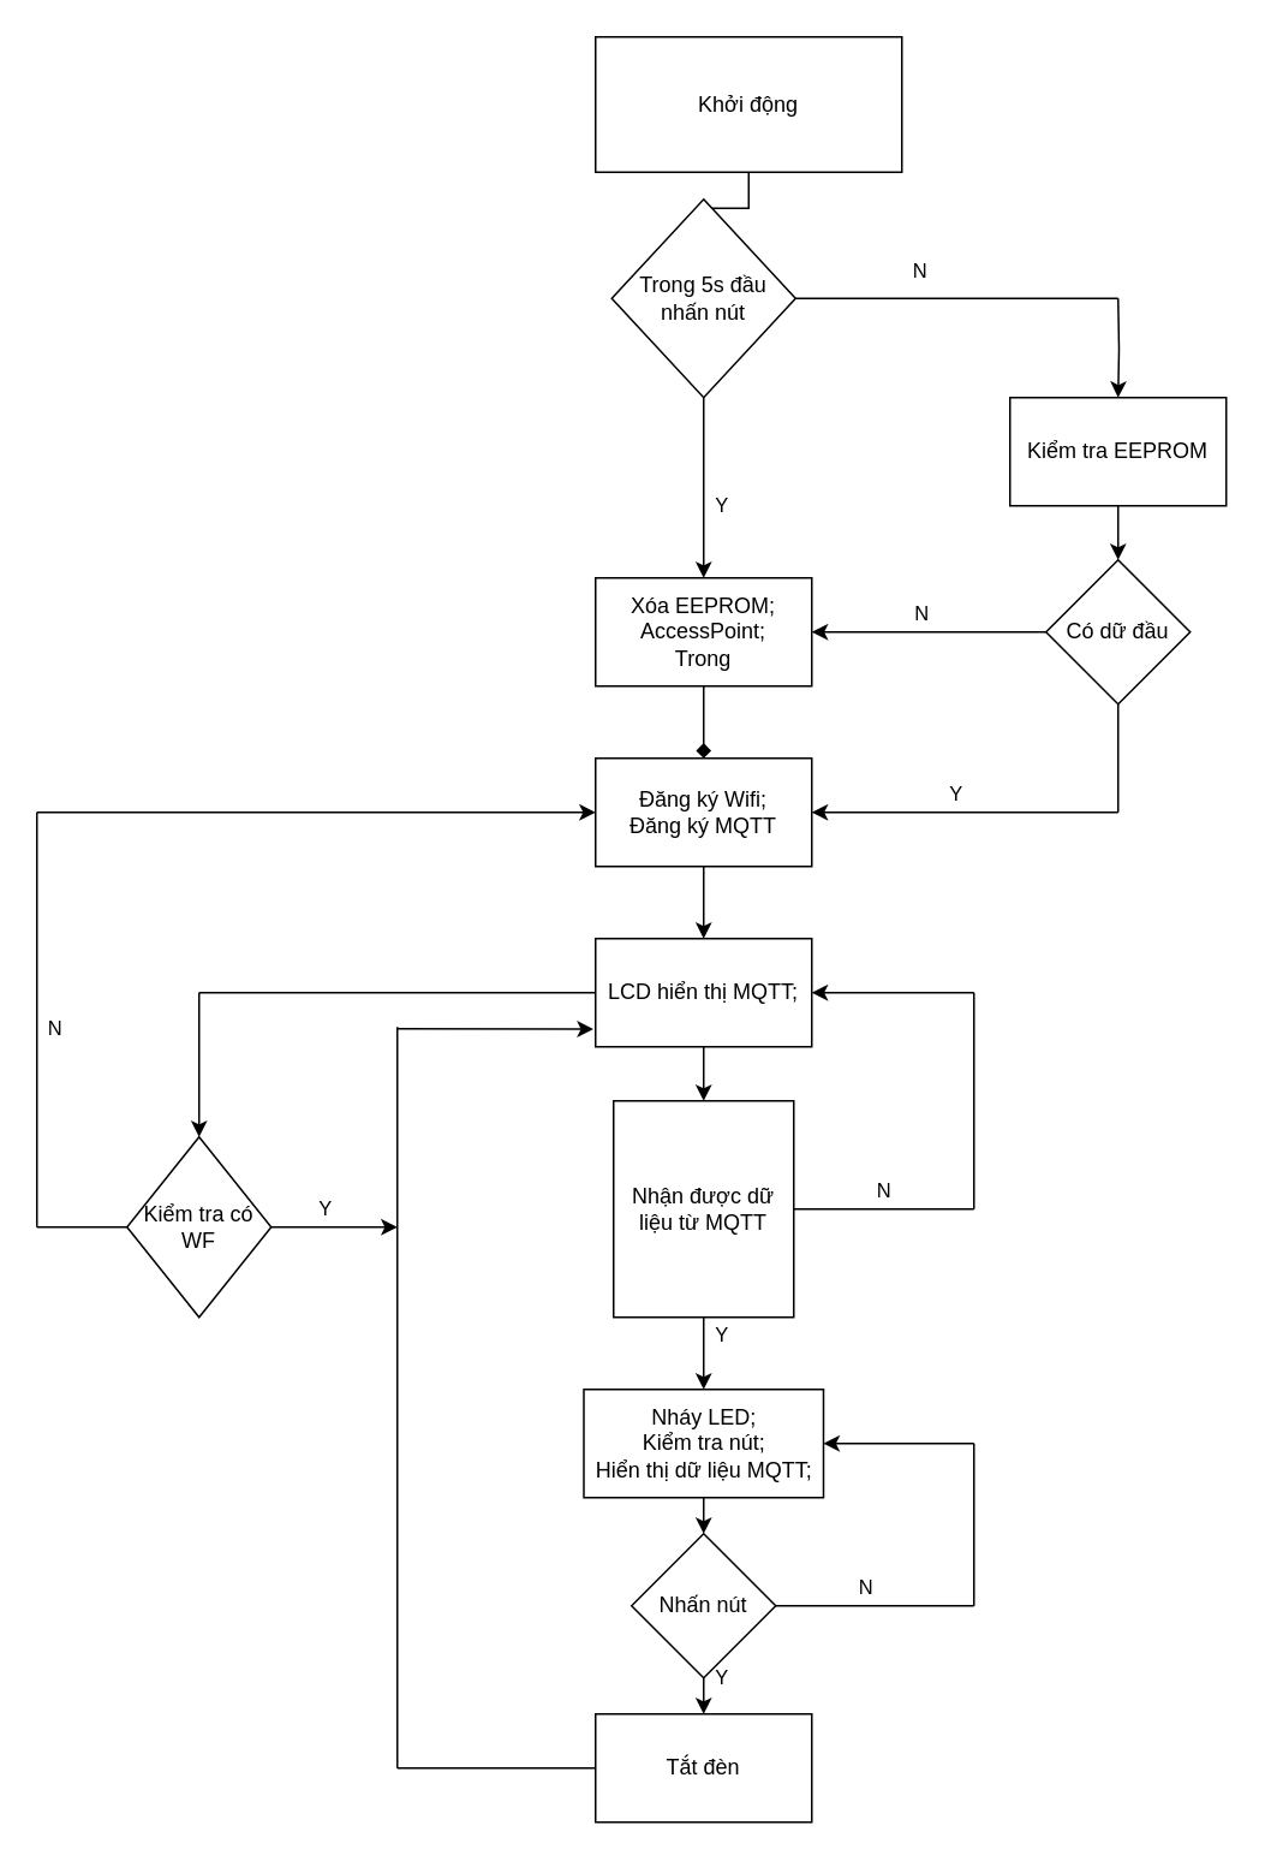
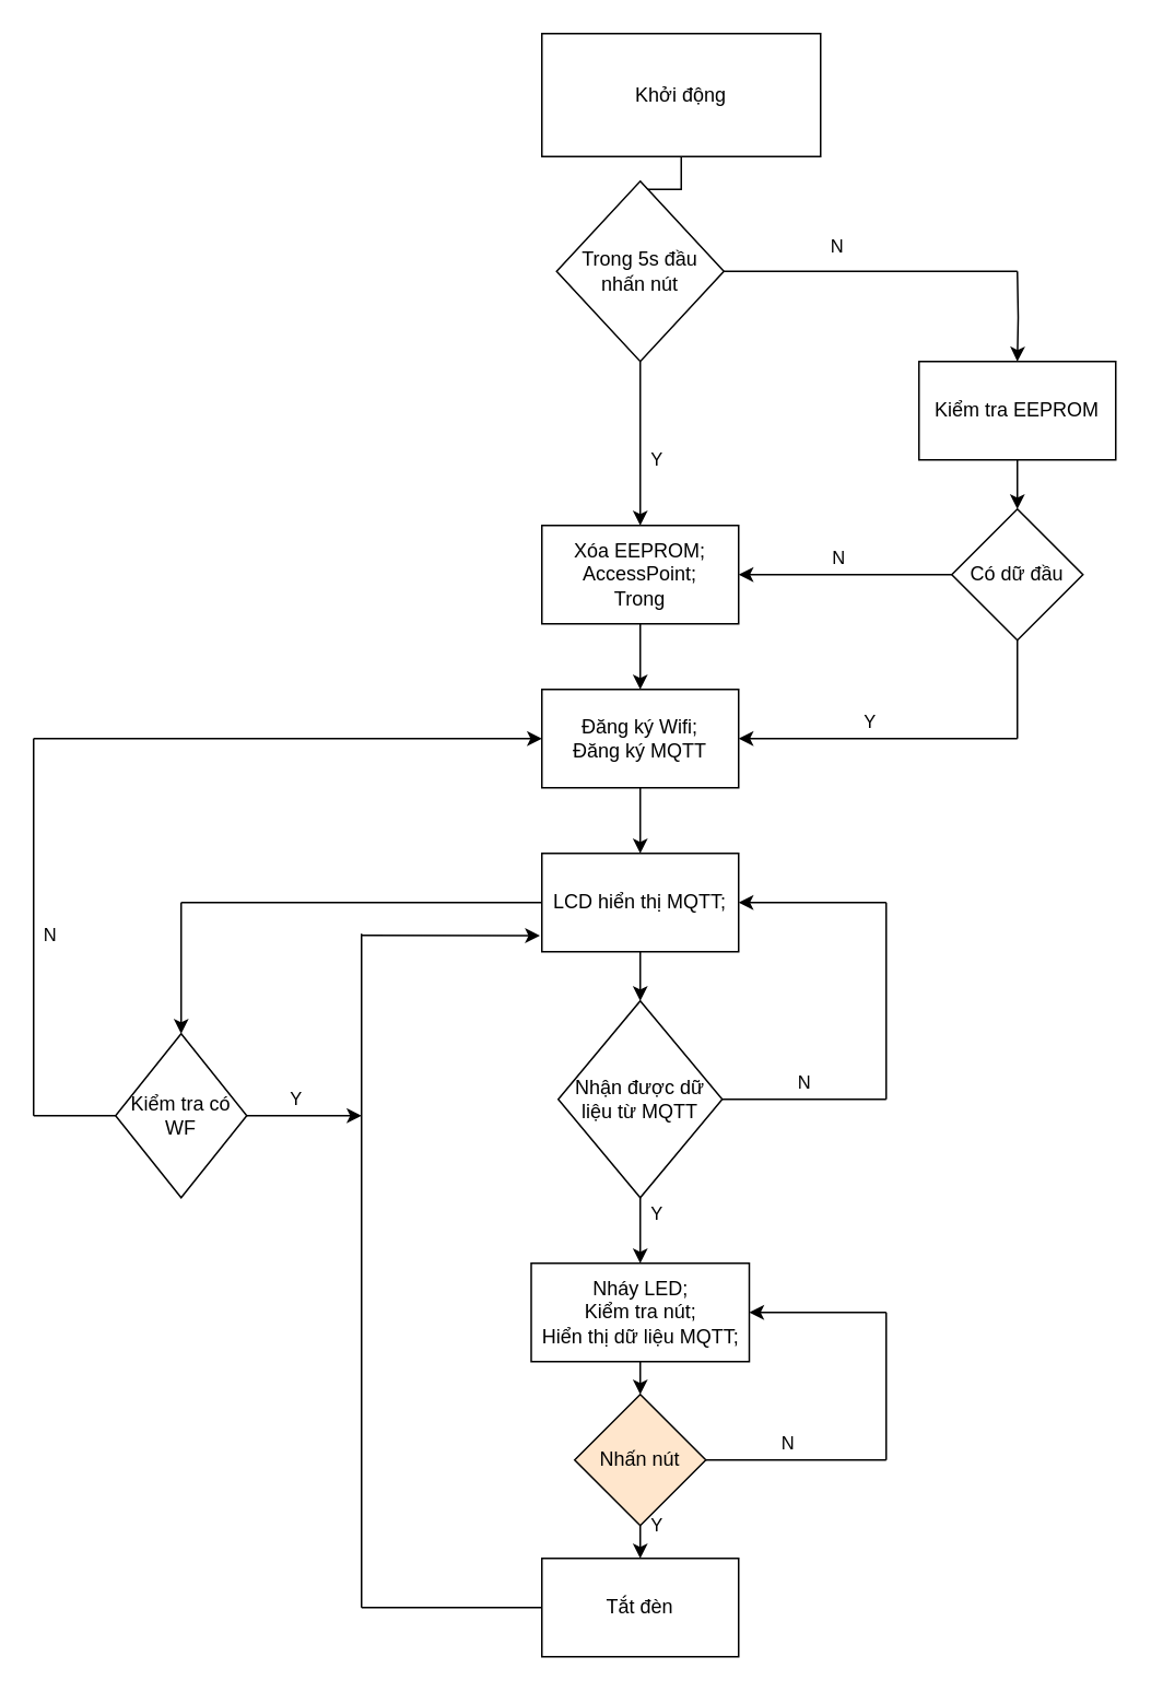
- <mxCell id="6" value="" style="edgeStyle=none;rounded=0;orthogonalLoop=1;jettySize=auto;html=1;endArrow=diamond;" edge="1" parent="1" source="7" target="9"><mxGeometry relative="1" as="geometry" /></mxCell>
+ <mxCell id="6" value="" style="edgeStyle=none;rounded=0;orthogonalLoop=1;jettySize=auto;html=1;" edge="1" parent="1" source="7" target="9"><mxGeometry relative="1" as="geometry" /></mxCell>
- <mxCell id="20" value="Nhận được dữ liệu từ MQTT" style="whiteSpace=wrap;html=1;rounded=0;" vertex="1" parent="1"><mxGeometry x="340" y="610" width="100" height="120" as="geometry" /></mxCell>
+ <mxCell id="20" value="Nhận được dữ liệu từ MQTT" style="rhombus;whiteSpace=wrap;html=1;" vertex="1" parent="1"><mxGeometry x="340" y="610" width="100" height="120" as="geometry" /></mxCell>
- <mxCell id="22" value="Nhấn nút" style="rhombus;whiteSpace=wrap;html=1;" vertex="1" parent="1"><mxGeometry x="350" y="850" width="80" height="80" as="geometry" /></mxCell>
+ <mxCell id="22" value="Nhấn nút" style="rhombus;whiteSpace=wrap;html=1;fillColor=#ffe6cc;" vertex="1" parent="1"><mxGeometry x="350" y="850" width="80" height="80" as="geometry" /></mxCell>
